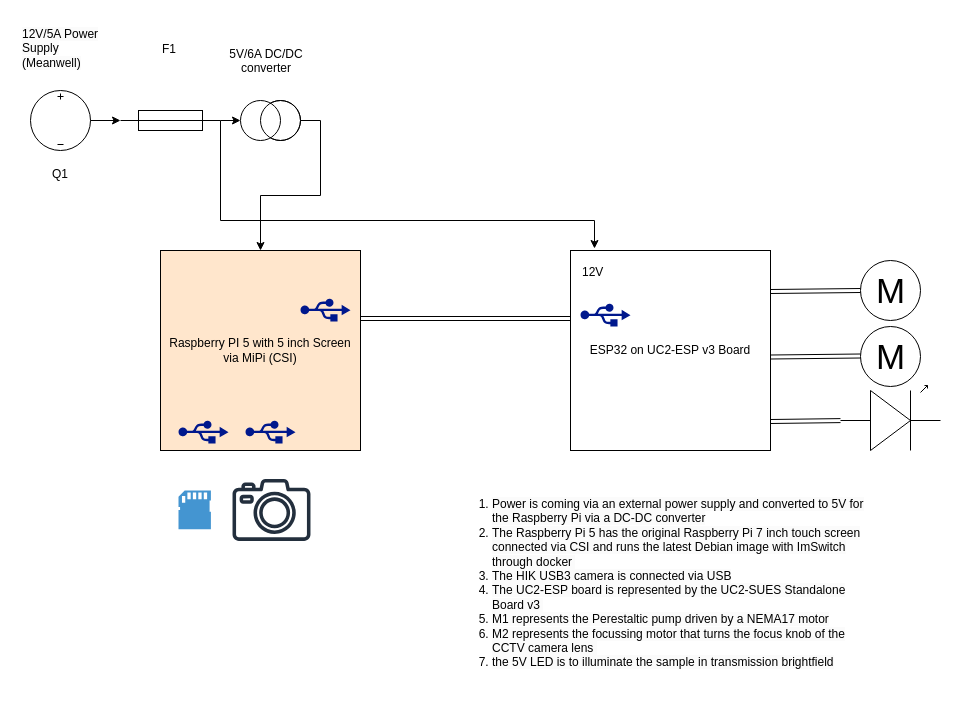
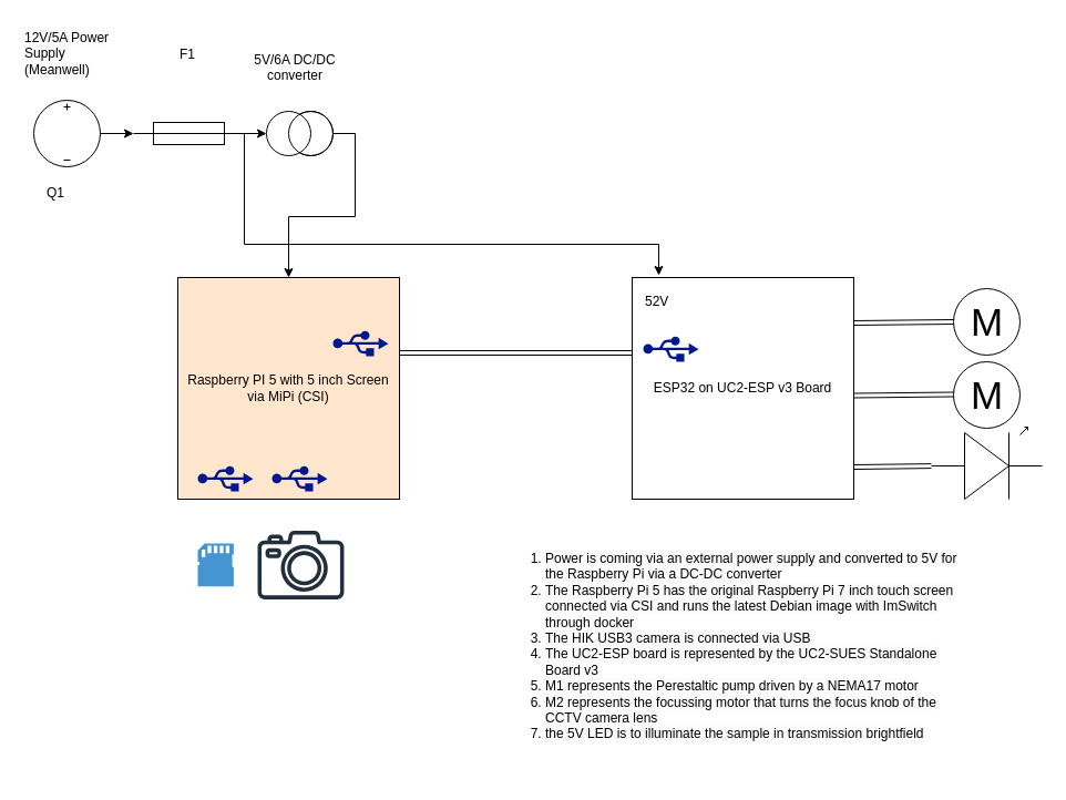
- <mxCell id="28" value="&lt;div style=&quot;text-align: center;&quot;&gt;&lt;span style=&quot;background-color: initial;&quot;&gt;Q1&lt;/span&gt;&lt;/div&gt;" style="text;whiteSpace=wrap;html=1;" vertex="1" parent="1"><mxGeometry x="50" y="160" width="40" height="30" as="geometry" /></mxCell>
+ <mxCell id="28" value="&lt;div style=&quot;text-align: center;&quot;&gt;&lt;span style=&quot;background-color: initial;&quot;&gt;Q1&lt;/span&gt;&lt;/div&gt;" style="text;whiteSpace=wrap;html=1;" vertex="1" parent="1"><mxGeometry x="40" y="160" width="40" height="30" as="geometry" /></mxCell>
- <mxCell id="22" value="&lt;div style=&quot;text-align: center;&quot;&gt;12V&lt;/div&gt;" style="text;whiteSpace=wrap;html=1;" vertex="1" parent="1"><mxGeometry x="580" y="258" width="20" height="22" as="geometry" /></mxCell>
+ <mxCell id="22" value="&lt;div style=&quot;text-align: center;&quot;&gt;52V&lt;/div&gt;" style="text;whiteSpace=wrap;html=1;" vertex="1" parent="1"><mxGeometry x="580" y="258" width="20" height="22" as="geometry" /></mxCell>
